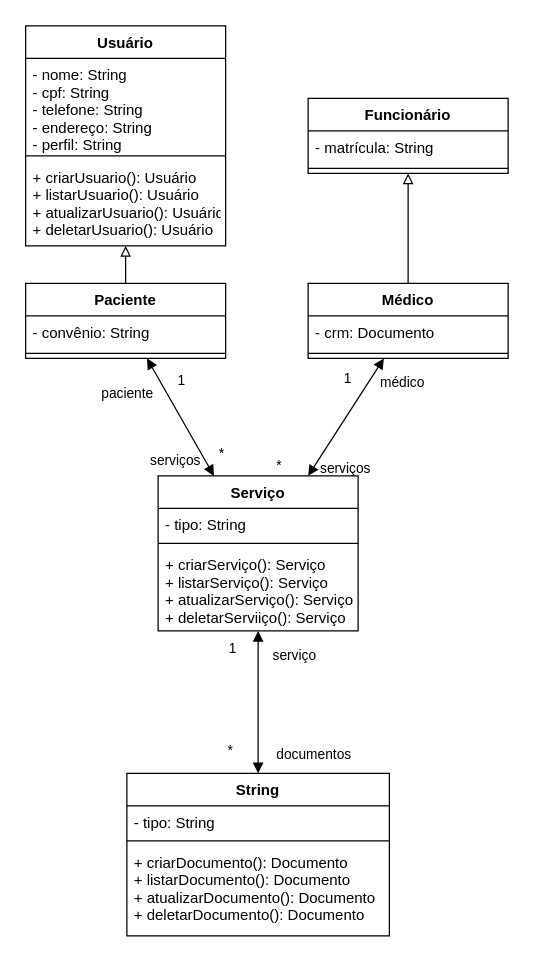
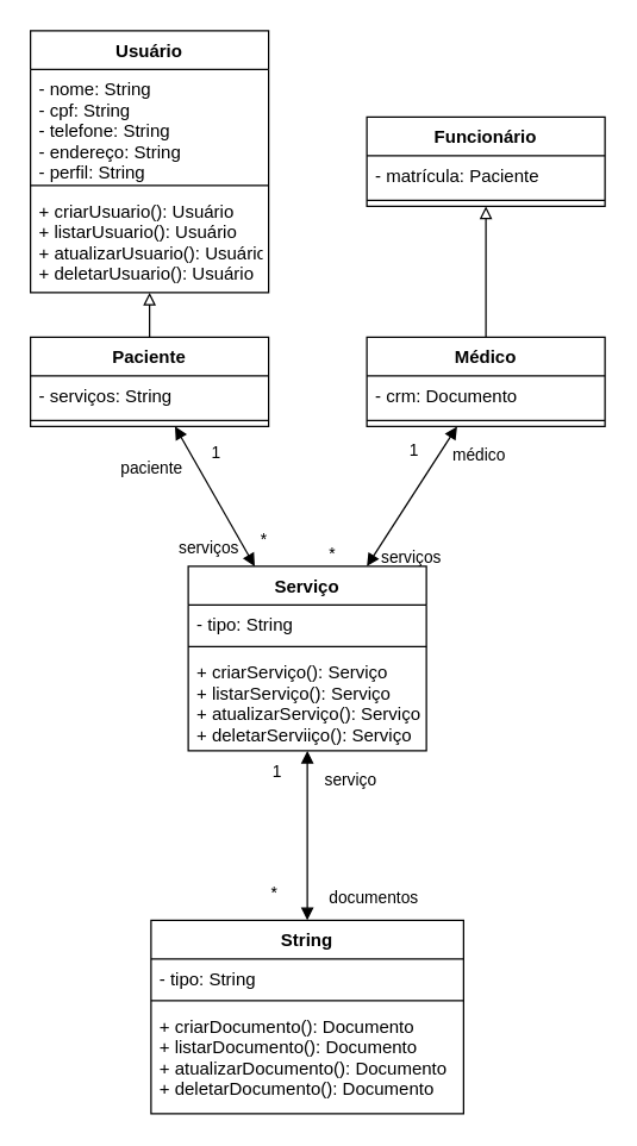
- <mxCell id="10" value="- matrícula: String&#10;" style="text;strokeColor=none;fillColor=none;align=left;verticalAlign=top;spacingLeft=4;spacingRight=4;overflow=hidden;rotatable=0;points=[[0,0.5],[1,0.5]];portConstraint=eastwest;" vertex="1" parent="9"><mxGeometry y="26" width="160" height="26" as="geometry" /></mxCell>
+ <mxCell id="10" value="- matrícula: Paciente&#10;" style="text;strokeColor=none;fillColor=none;align=left;verticalAlign=top;spacingLeft=4;spacingRight=4;overflow=hidden;rotatable=0;points=[[0,0.5],[1,0.5]];portConstraint=eastwest;" vertex="1" parent="9"><mxGeometry y="26" width="160" height="26" as="geometry" /></mxCell>
- <mxCell id="3" value="- convênio: String" style="text;strokeColor=none;fillColor=none;align=left;verticalAlign=top;spacingLeft=4;spacingRight=4;overflow=hidden;rotatable=0;points=[[0,0.5],[1,0.5]];portConstraint=eastwest;" vertex="1" parent="2"><mxGeometry y="26" width="160" height="26" as="geometry" /></mxCell>
+ <mxCell id="3" value="- serviços: String" style="text;strokeColor=none;fillColor=none;align=left;verticalAlign=top;spacingLeft=4;spacingRight=4;overflow=hidden;rotatable=0;points=[[0,0.5],[1,0.5]];portConstraint=eastwest;" vertex="1" parent="2"><mxGeometry y="26" width="160" height="26" as="geometry" /></mxCell>
